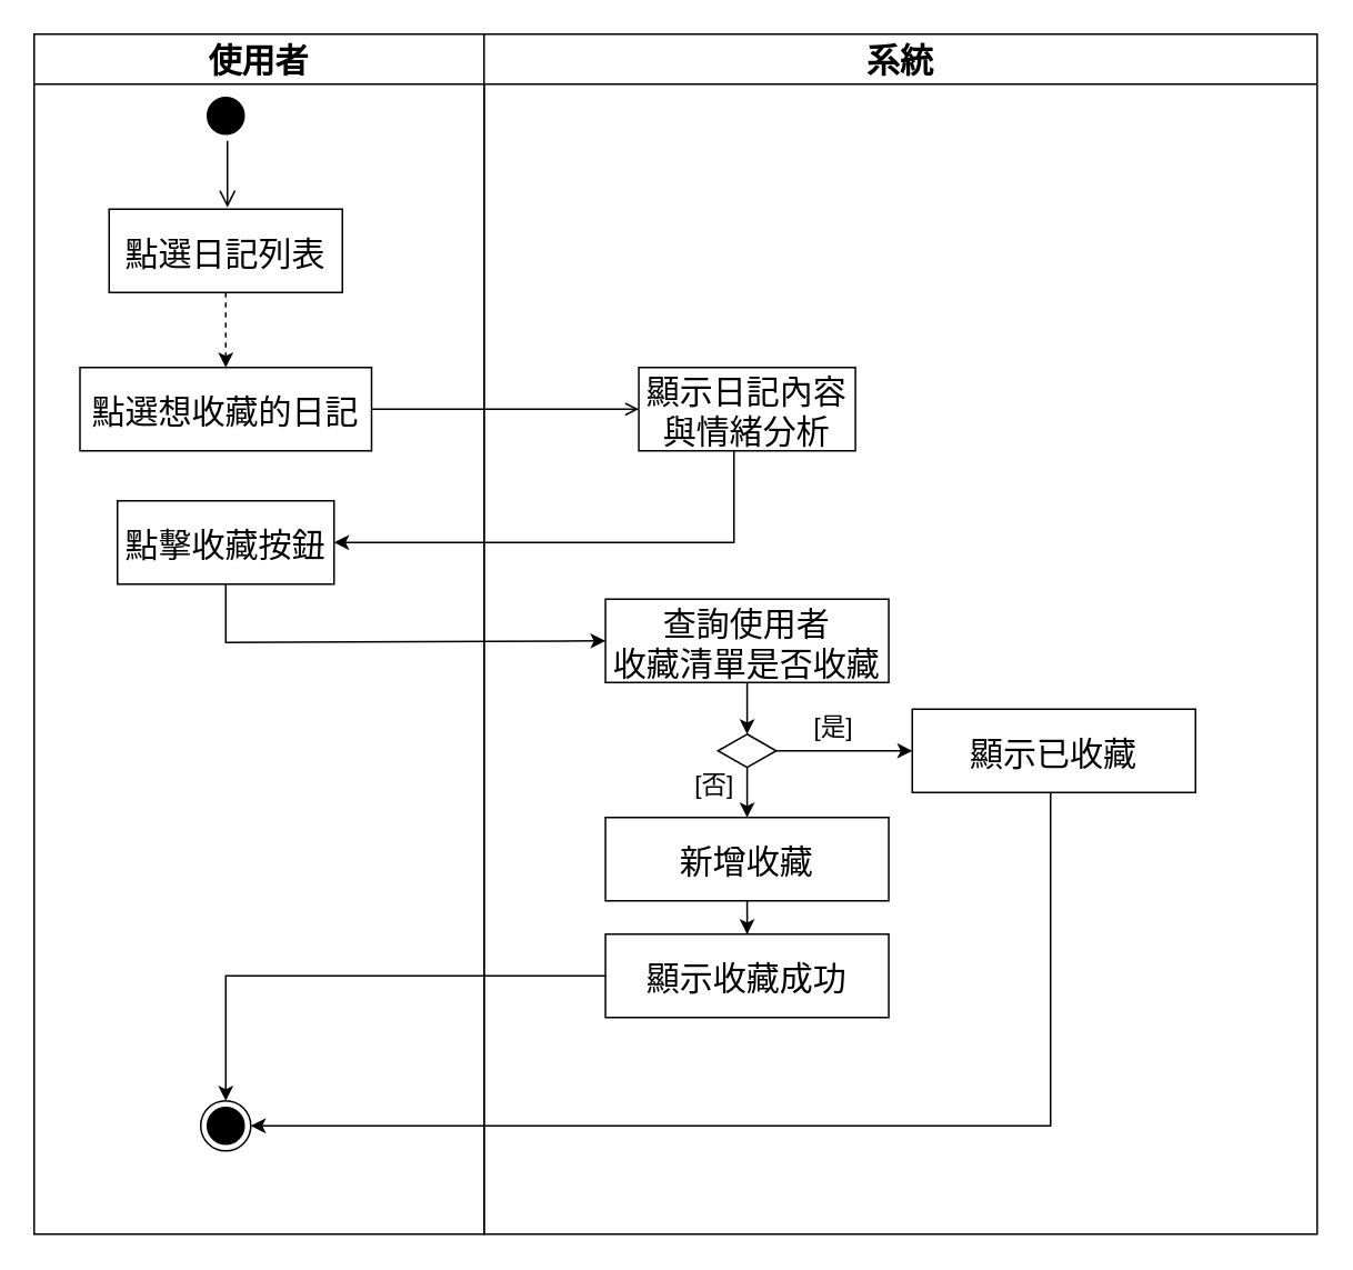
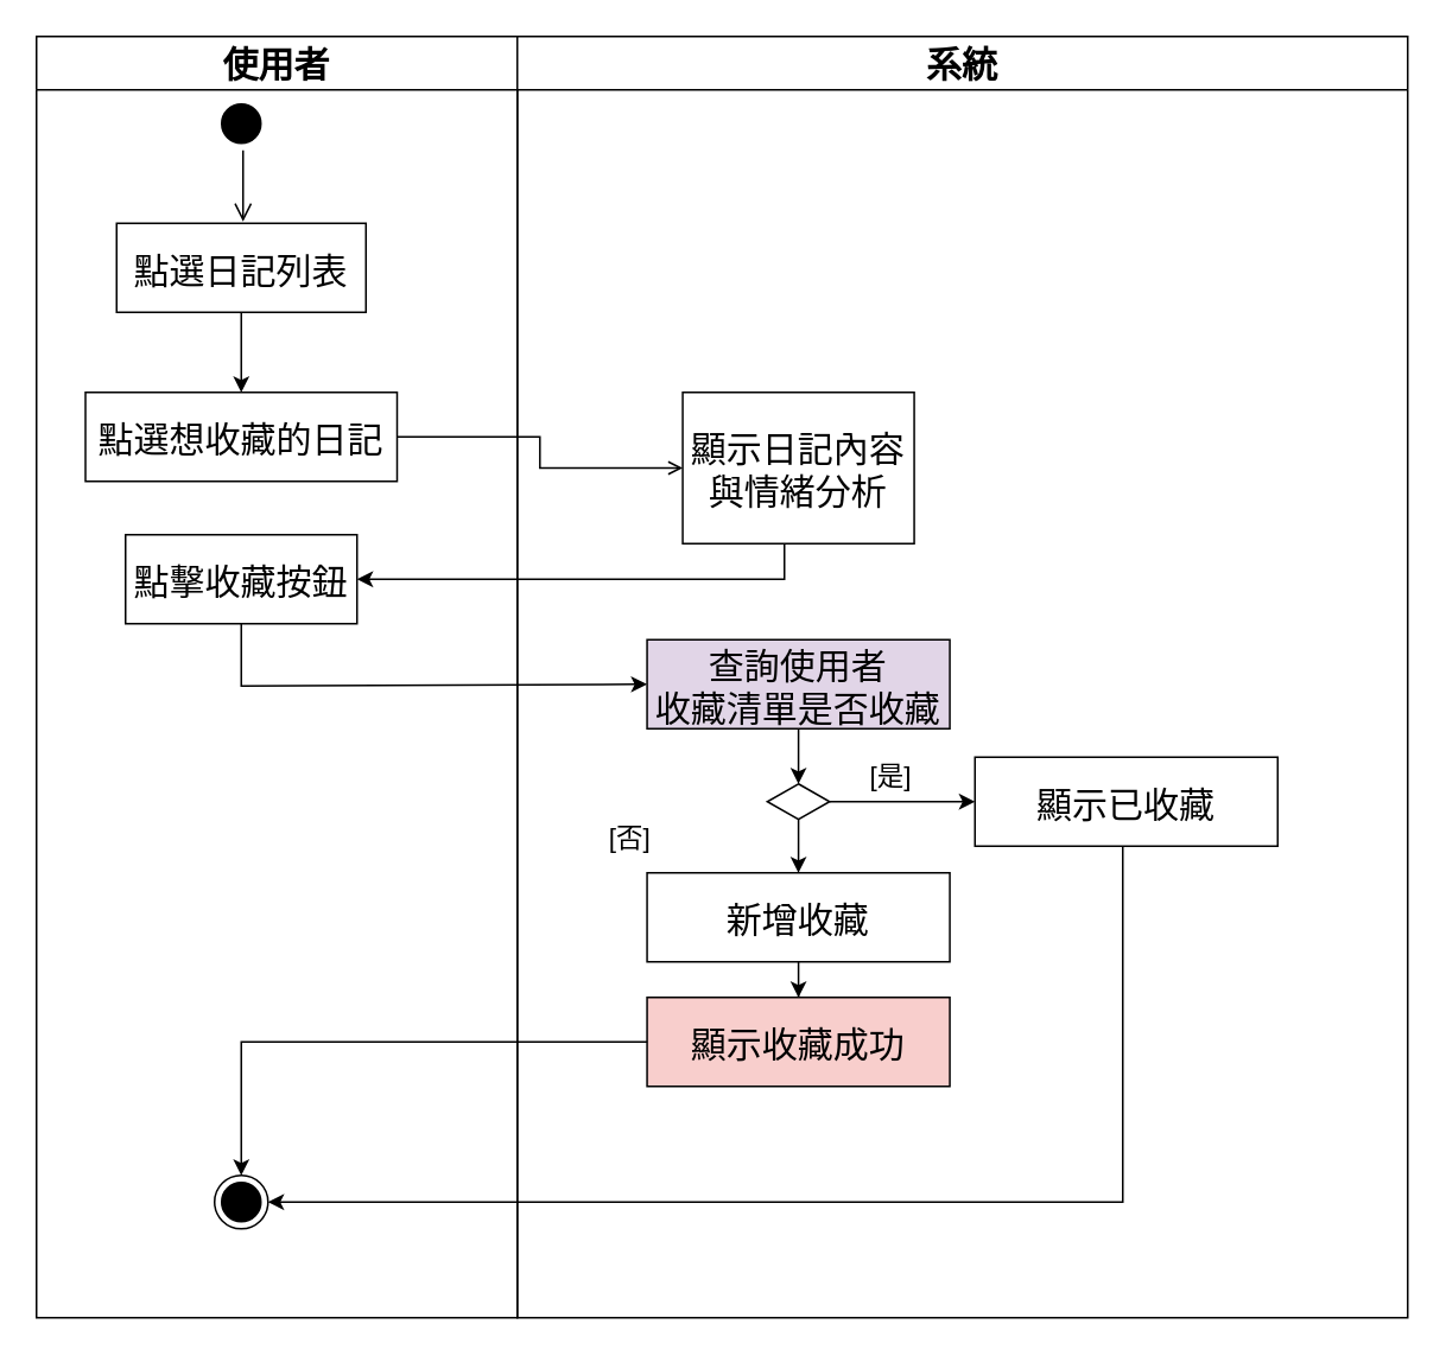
- <mxCell id="7" style="edgeStyle=orthogonalEdgeStyle;rounded=0;orthogonalLoop=1;jettySize=auto;html=1;dashed=1;" parent="5" source="8" target="9" edge="1"><mxGeometry relative="1" as="geometry" /></mxCell>
+ <mxCell id="7" style="edgeStyle=orthogonalEdgeStyle;rounded=0;orthogonalLoop=1;jettySize=auto;html=1;" parent="5" source="8" target="9" edge="1"><mxGeometry relative="1" as="geometry" /></mxCell>
- <mxCell id="19" value="顯示日記內容&#10;與情緒分析" style="fontSize=20;" parent="11" vertex="1"><mxGeometry x="92.88" y="200" width="130" height="50" as="geometry" /></mxCell>
+ <mxCell id="19" value="顯示日記內容&#10;與情緒分析" style="fontSize=20;" parent="11" vertex="1"><mxGeometry x="92.88" y="200" width="130" height="85" as="geometry" /></mxCell>
- <mxCell id="13" value="查詢使用者&#10;收藏清單是否收藏" style="fontSize=20;" parent="11" vertex="1"><mxGeometry x="72.88" y="339" width="170" height="50" as="geometry" /></mxCell>
+ <mxCell id="13" value="查詢使用者&#10;收藏清單是否收藏" style="fontSize=20;fillColor=#e1d5e7;" parent="11" vertex="1"><mxGeometry x="72.88" y="339" width="170" height="50" as="geometry" /></mxCell>
- <mxCell id="18" value="&lt;font style=&quot;font-size: 15px;&quot;&gt;[否]&lt;/font&gt;" style="whiteSpace=wrap;html=1;strokeColor=none;fillColor=none;" parent="11" vertex="1"><mxGeometry x="110" y="440" width="57.25" height="20" as="geometry" /></mxCell>
+ <mxCell id="18" value="&lt;font style=&quot;font-size: 15px;&quot;&gt;[否]&lt;/font&gt;" style="whiteSpace=wrap;html=1;strokeColor=none;fillColor=none;" parent="11" vertex="1"><mxGeometry x="35" y="440" width="57.25" height="20" as="geometry" /></mxCell>
- <mxCell id="23" value="顯示收藏成功" style="fontSize=20;" parent="11" vertex="1"><mxGeometry x="72.88" y="540" width="170" height="50" as="geometry" /></mxCell>
+ <mxCell id="23" value="顯示收藏成功" style="fontSize=20;fillColor=#f8cecc;" parent="11" vertex="1"><mxGeometry x="72.88" y="540" width="170" height="50" as="geometry" /></mxCell>
